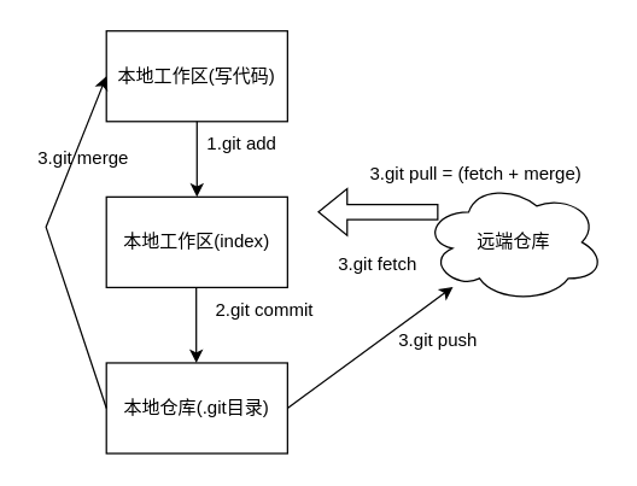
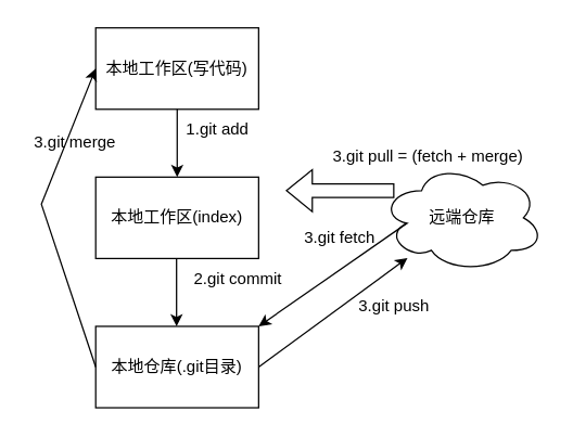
+ <mxCell id="12" value="" style="endArrow=classic;html=1;rounded=0;exitX=0.16;exitY=0.55;exitDx=0;exitDy=0;exitPerimeter=0;entryX=1;entryY=0;entryDx=0;entryDy=0;" edge="1" parent="1" source="5" target="4"><mxGeometry width="50" height="50" relative="1" as="geometry"><mxPoint x="200" y="280" as="sourcePoint" /><mxPoint x="309.64" y="199.598" as="targetPoint" /></mxGeometry></mxCell>
